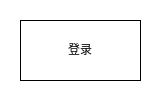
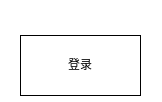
- <mxCell id="2" value="登录" style="rounded=0;whiteSpace=wrap;html=1;" vertex="1" parent="1"><mxGeometry x="20" y="20" width="120" height="60" as="geometry" /></mxCell>
+ <mxCell id="2" value="登录" style="rounded=0;whiteSpace=wrap;html=1;" vertex="1" parent="1"><mxGeometry x="20" y="35" width="120" height="60" as="geometry" /></mxCell>
